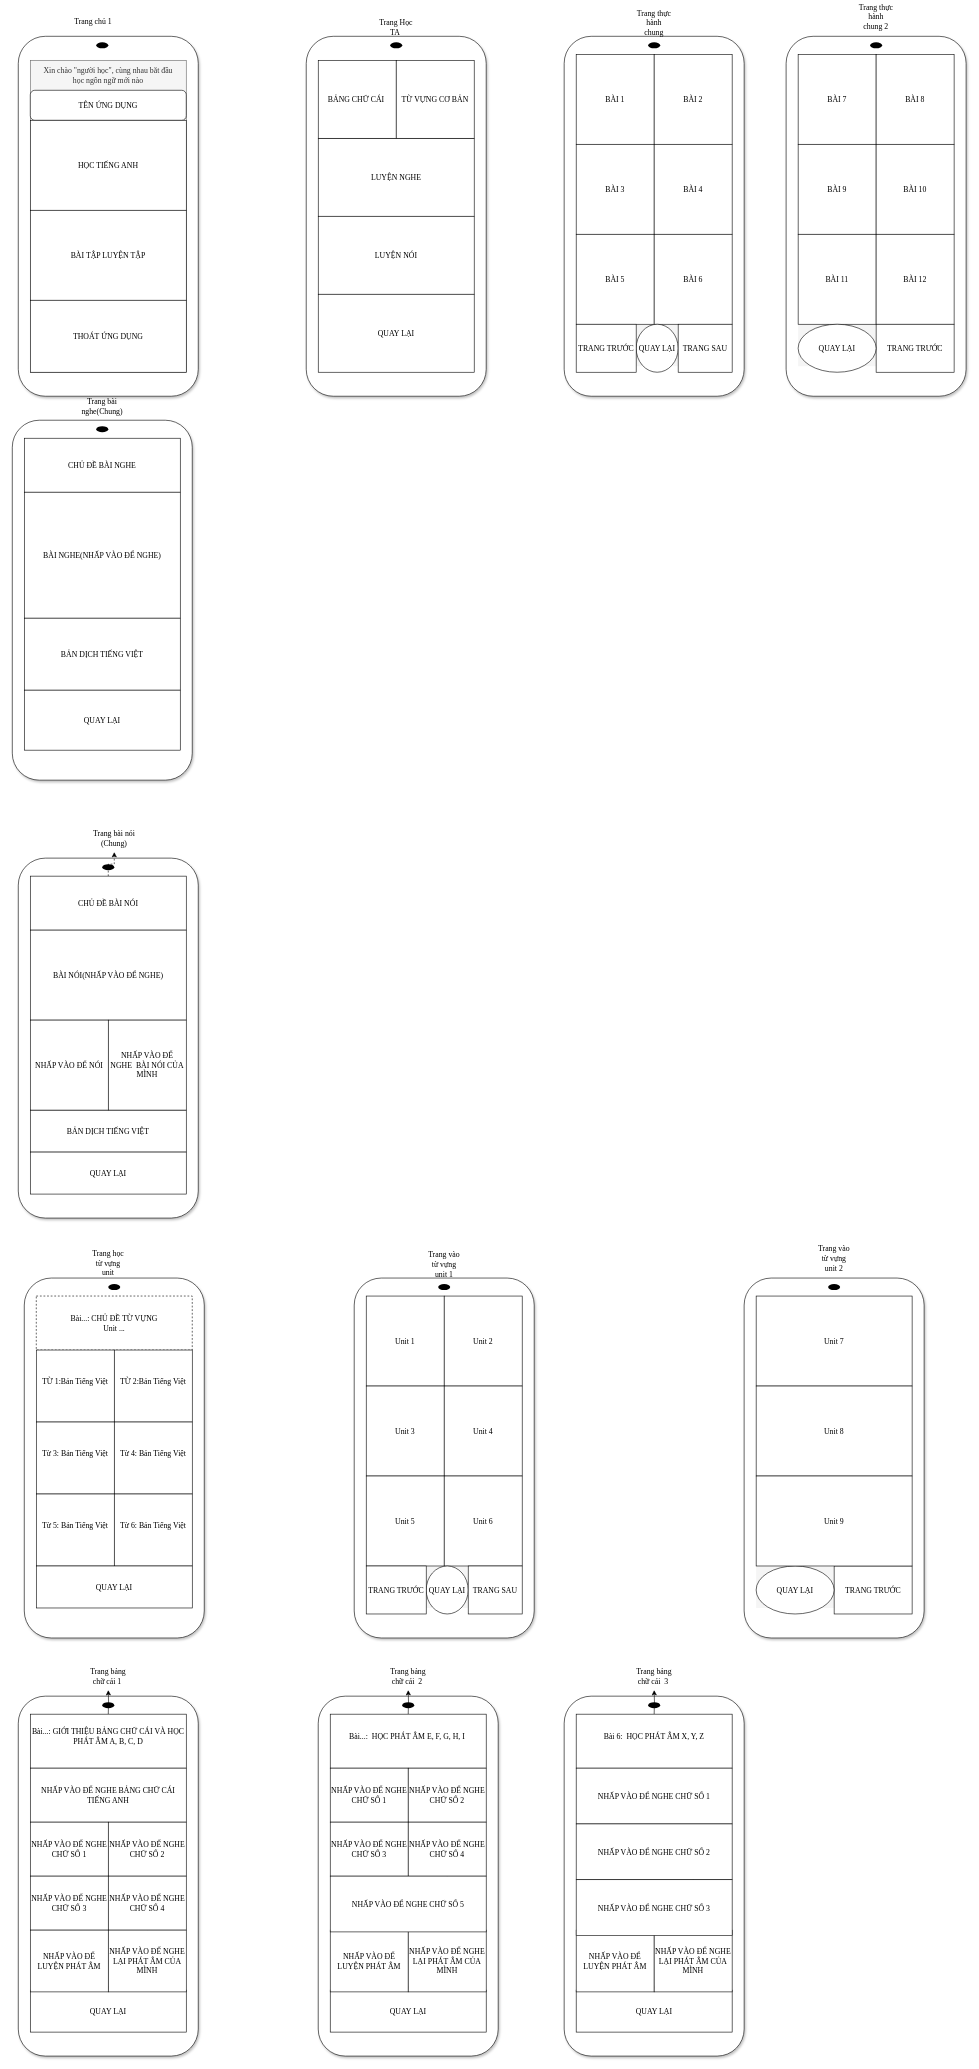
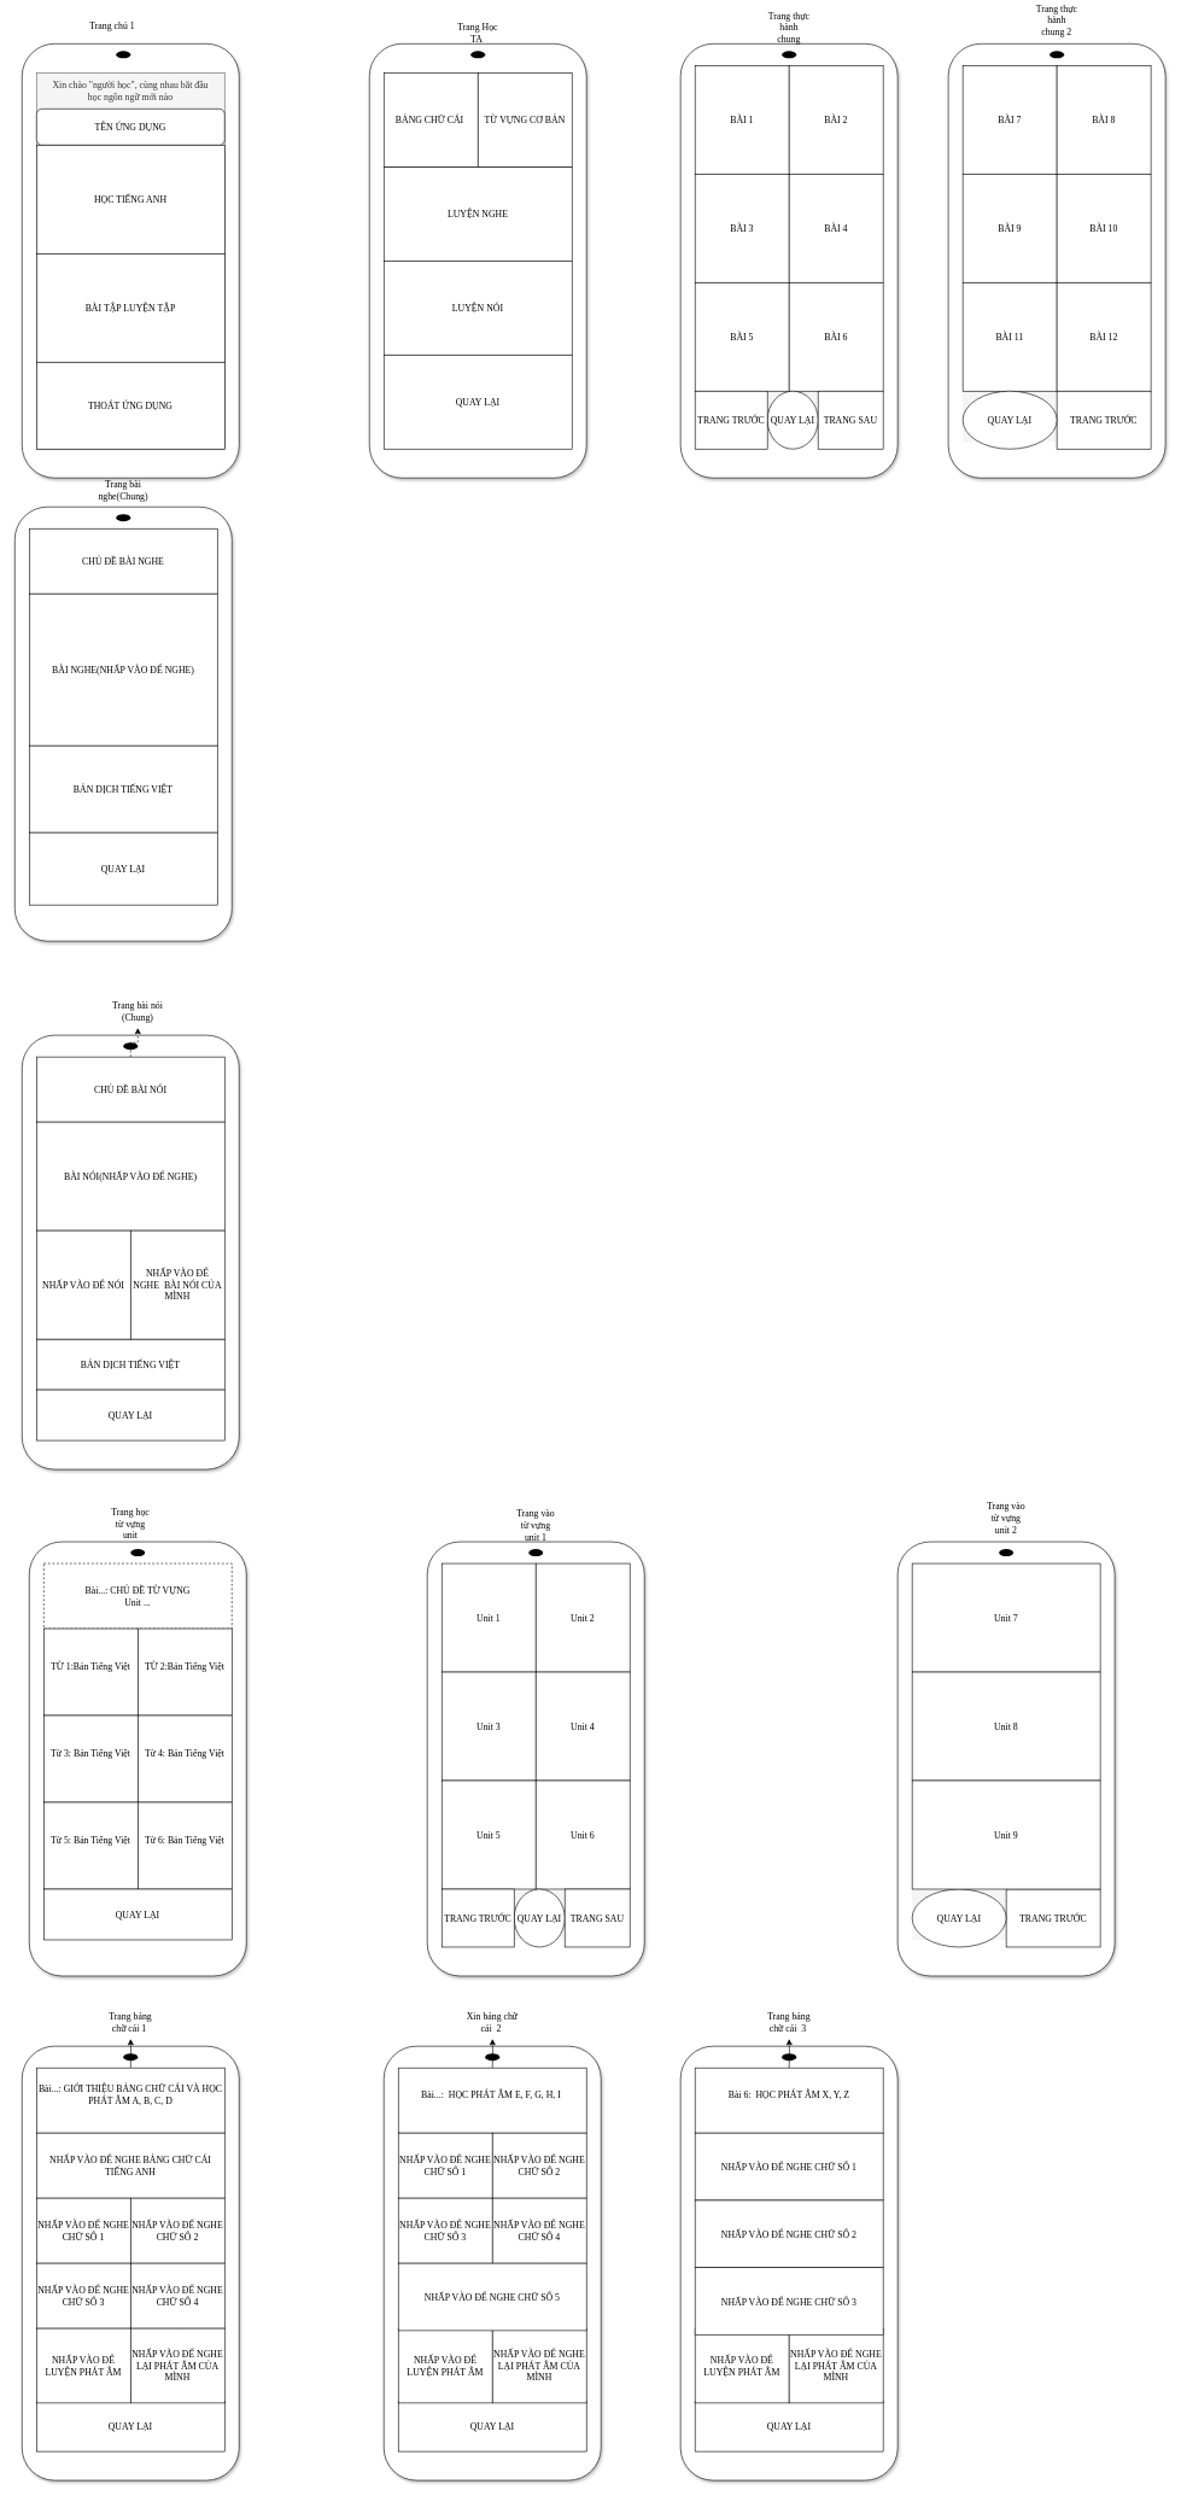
- <mxCell id="108" value="Trang bảng chữ cái&amp;nbsp; 2&amp;nbsp;&lt;div&gt;&lt;div&gt;&lt;br&gt;&lt;/div&gt;&lt;/div&gt;" style="text;html=1;align=center;verticalAlign=middle;whiteSpace=wrap;rounded=0;fontFamily=Times New Roman;fontSize=13;" parent="1" vertex="1"><mxGeometry x="640" y="2787" width="80" height="30" as="geometry" /></mxCell>
+ <mxCell id="108" value="Xin bảng chữ cái&amp;nbsp; 2&amp;nbsp;&lt;div&gt;&lt;div&gt;&lt;br&gt;&lt;/div&gt;&lt;/div&gt;" style="text;html=1;align=center;verticalAlign=middle;whiteSpace=wrap;rounded=0;fontFamily=Times New Roman;fontSize=13;" parent="1" vertex="1"><mxGeometry x="640" y="2787" width="80" height="30" as="geometry" /></mxCell>
